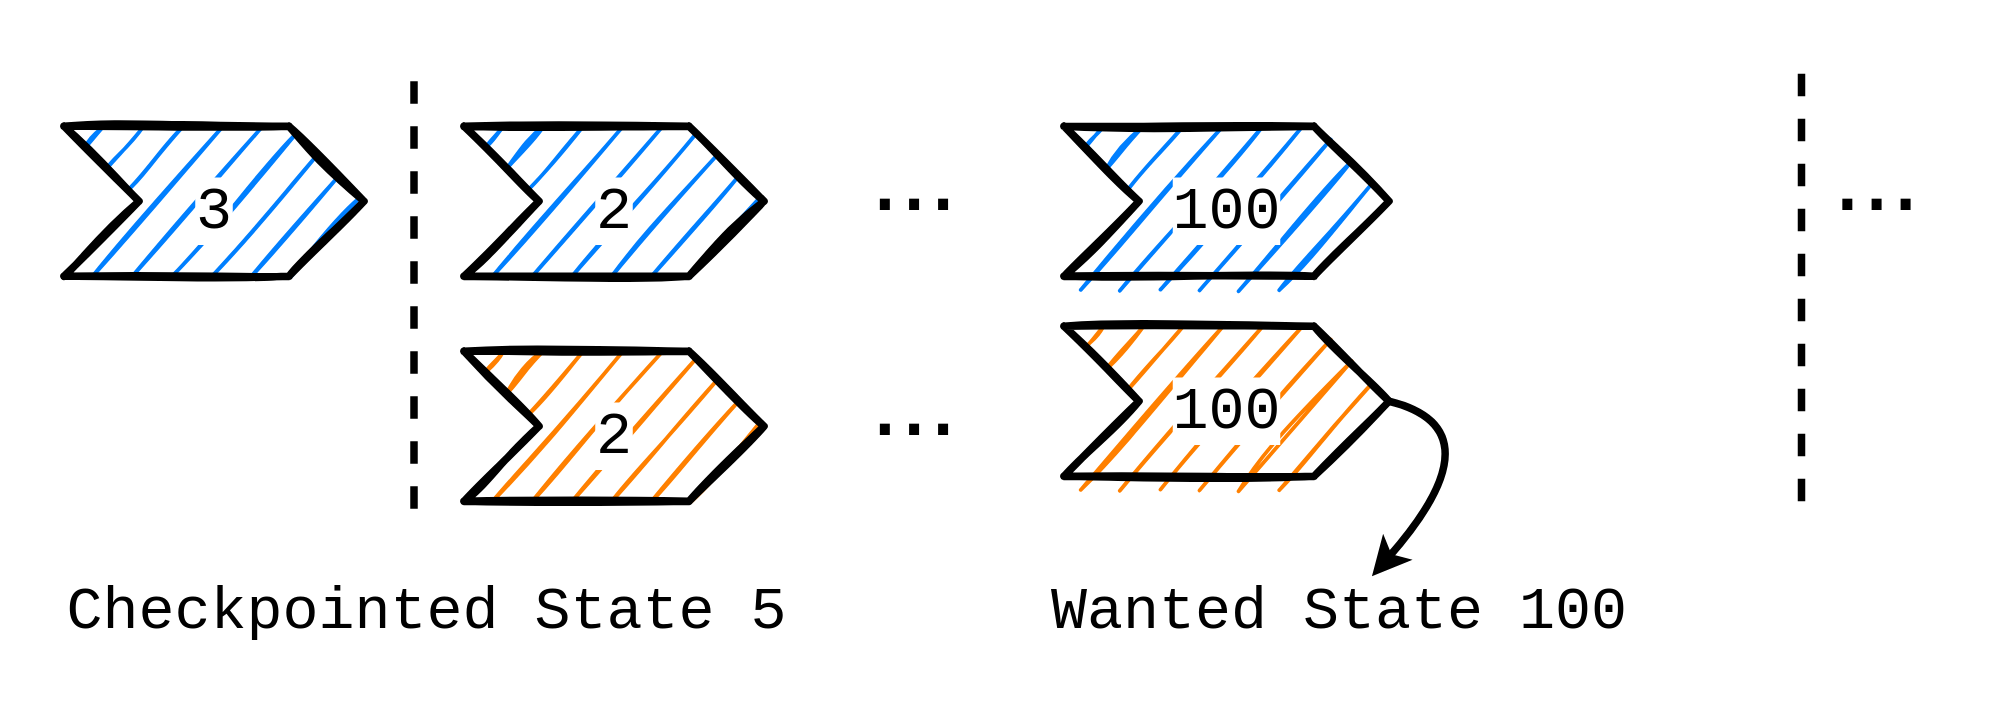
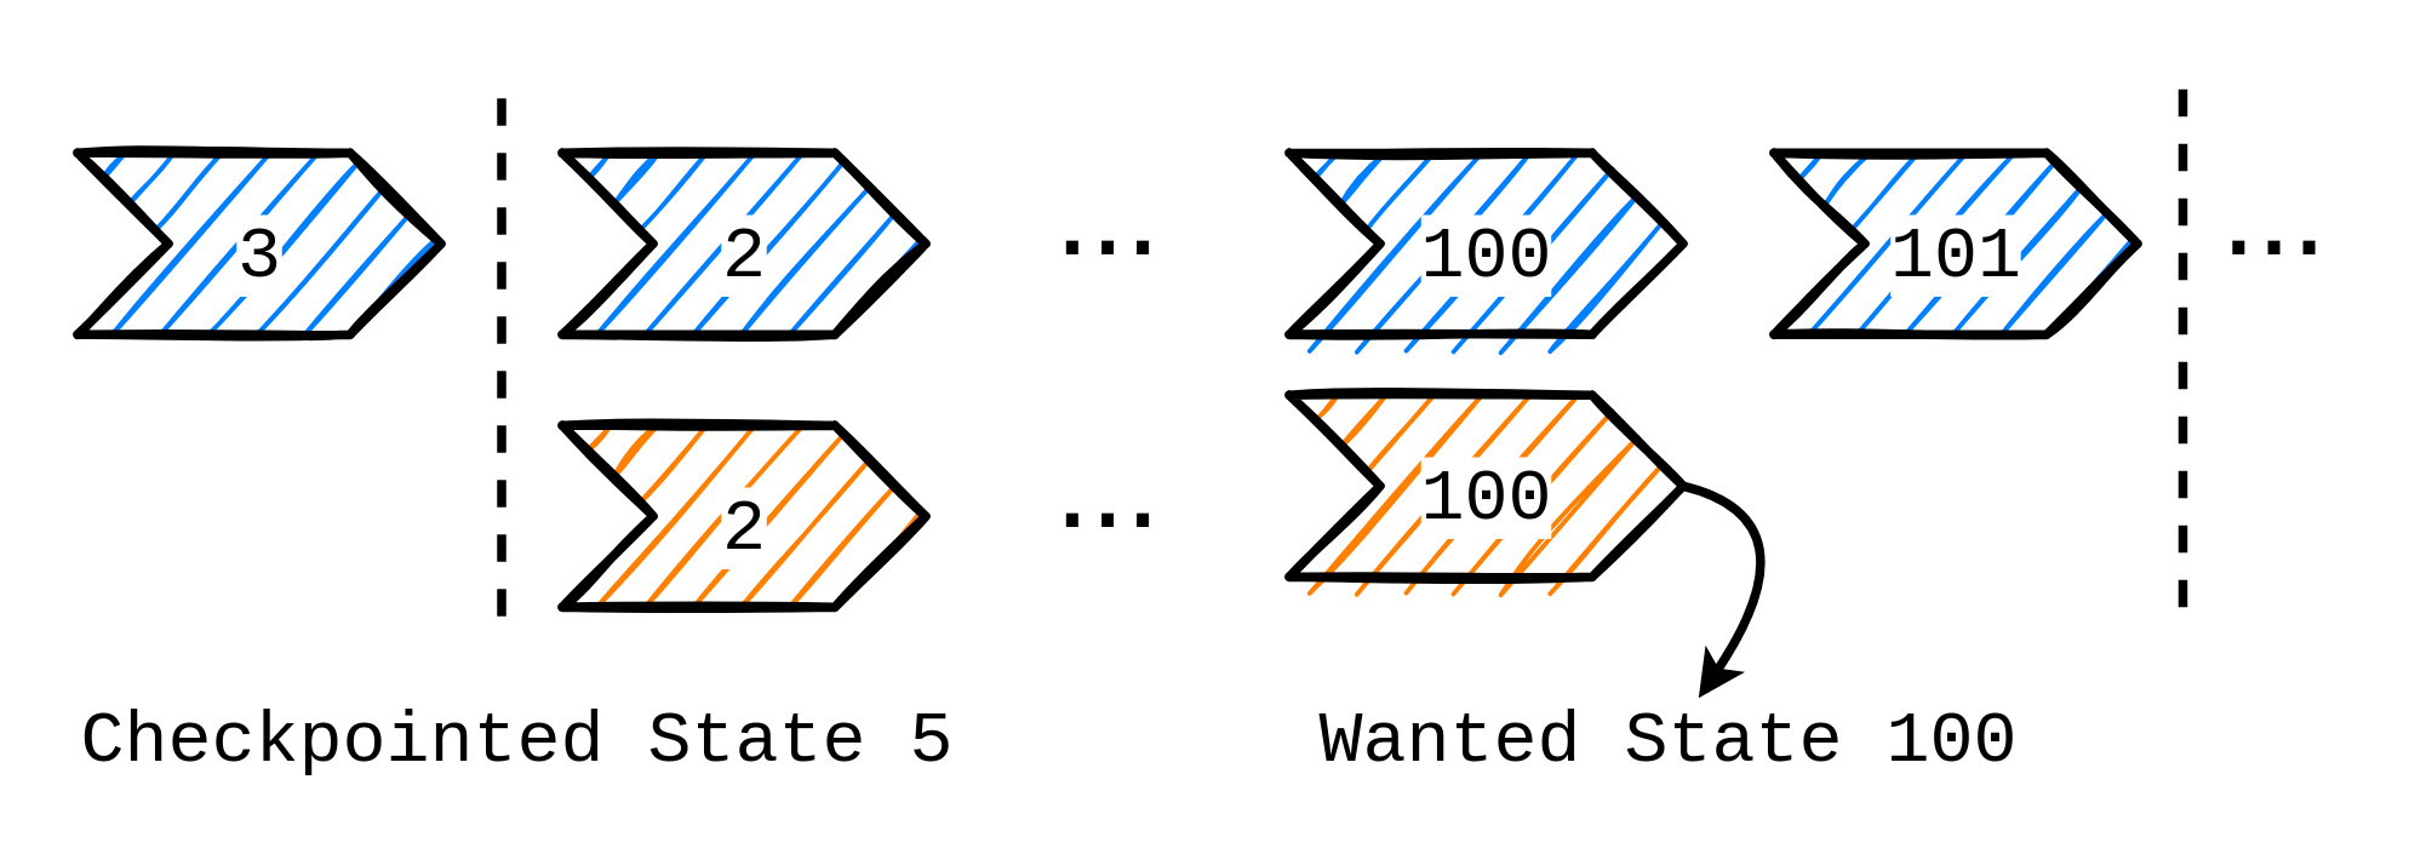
+ <mxCell id="12" value="&lt;font style=&quot;font-size: 24px ; background-color: rgb(255 , 255 , 255)&quot;&gt;101&lt;/font&gt;" style="html=1;shadow=0;dashed=0;align=center;verticalAlign=middle;shape=mxgraph.arrows2.arrow;dy=0;dx=30;notch=30;glass=0;sketch=1;strokeWidth=3;fontFamily=Courier New;fontSize=42;fillColor=#007FFF;" parent="1" vertex="1"><mxGeometry x="585" y="50" width="120" height="60" as="geometry" /></mxCell>
- <mxCell id="3" value="Wanted State 100" style="text;html=1;align=center;verticalAlign=middle;resizable=0;points=[];autosize=1;fontSize=24;fontFamily=Courier New;" parent="1" vertex="1"><mxGeometry x="410" y="230" width="250" height="30" as="geometry" /></mxCell>
+ <mxCell id="3" value="Wanted State 100" style="text;html=1;align=center;verticalAlign=middle;resizable=0;points=[];autosize=1;fontSize=24;fontFamily=Courier New;" parent="1" vertex="1"><mxGeometry x="425" y="230" width="250" height="30" as="geometry" /></mxCell>
